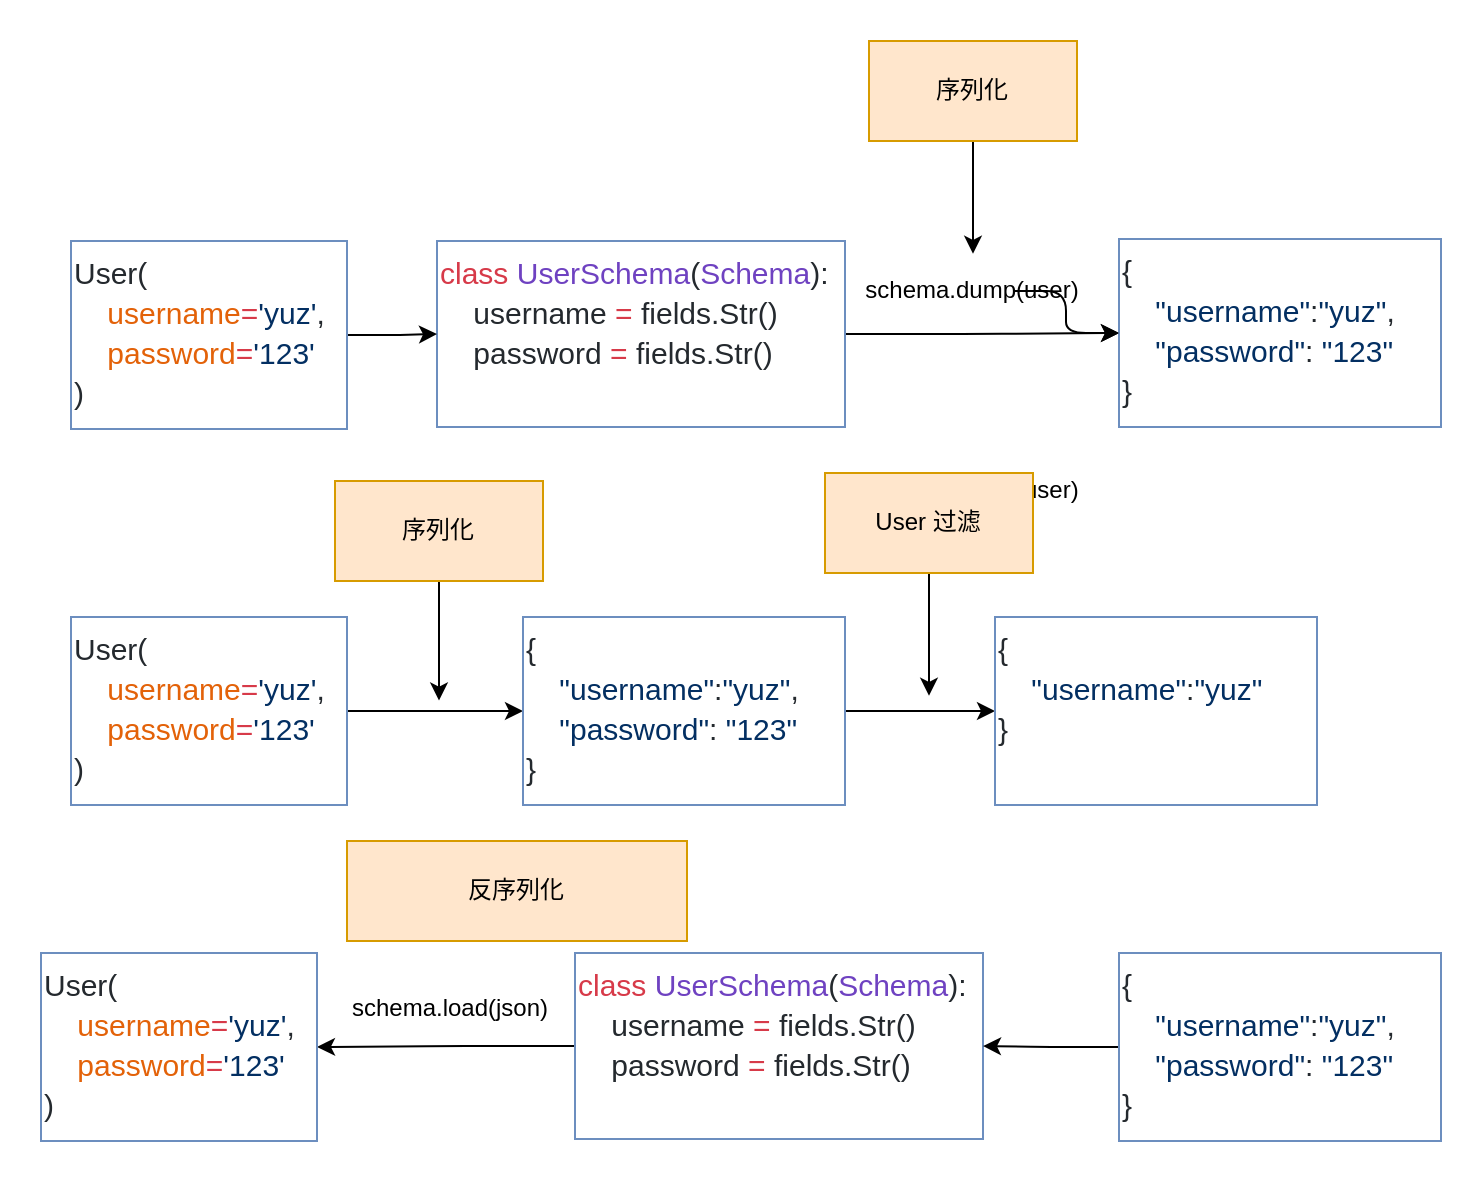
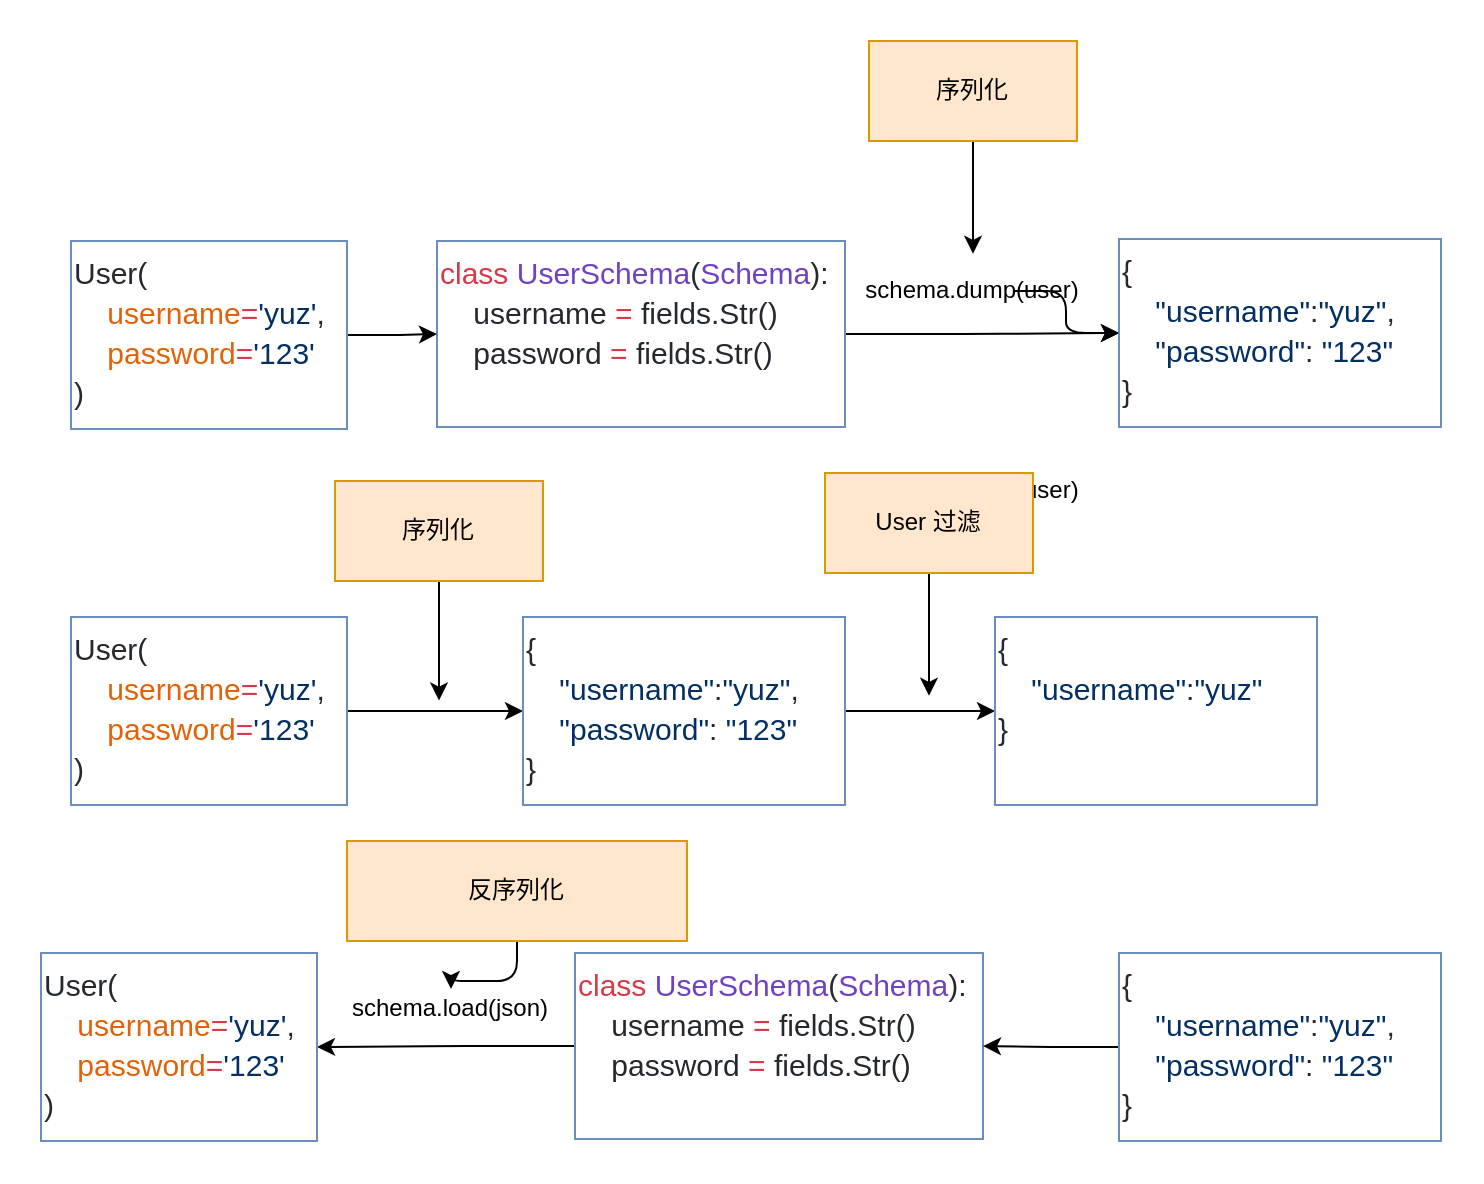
+ <mxCell id="26" style="edgeStyle=orthogonalEdgeStyle;rounded=1;orthogonalLoop=1;jettySize=auto;html=1;entryX=0.5;entryY=0;entryDx=0;entryDy=0;" edge="1" parent="1" source="27" target="28"><mxGeometry relative="1" as="geometry" /></mxCell>
